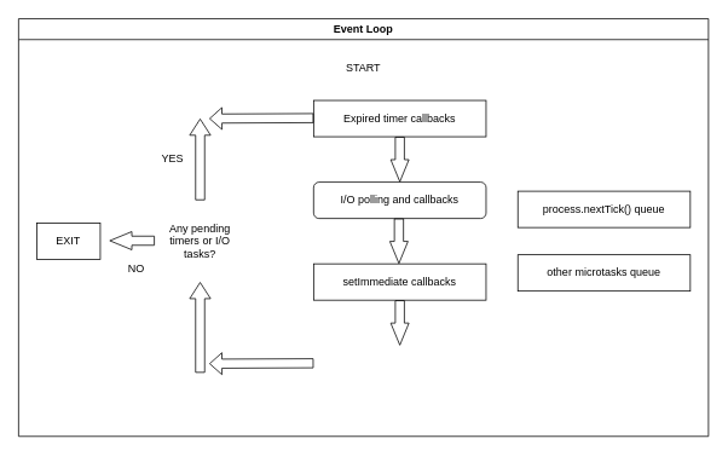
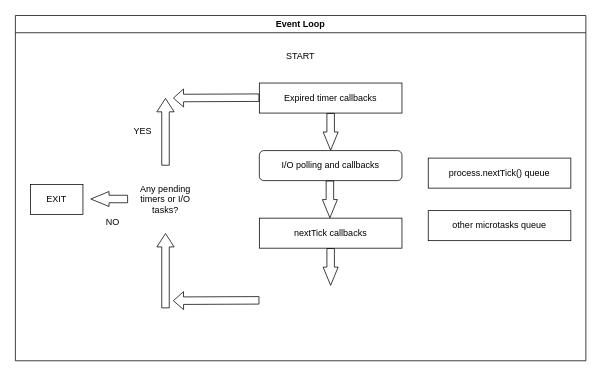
- <mxCell id="3" value="setImmediate callbacks" style="rounded=0;whiteSpace=wrap;html=1;" vertex="1" parent="2"><mxGeometry x="325" y="270" width="190" height="40" as="geometry" /></mxCell>
+ <mxCell id="3" value="nextTick callbacks" style="rounded=0;whiteSpace=wrap;html=1;" vertex="1" parent="2"><mxGeometry x="325" y="270" width="190" height="40" as="geometry" /></mxCell>
